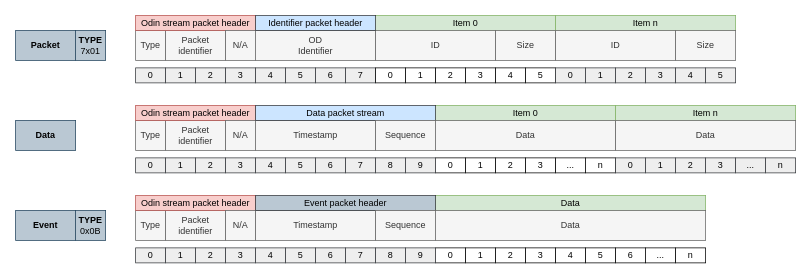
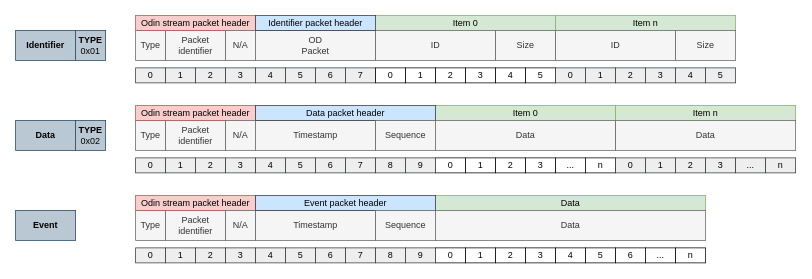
- <mxCell id="89" value="&lt;b&gt;Packet&lt;/b&gt;" style="rounded=0;whiteSpace=wrap;html=1;fillColor=#bac8d3;strokeColor=#23445d;" parent="1" vertex="1"><mxGeometry x="20" y="40" width="80" height="40" as="geometry" /></mxCell>
+ <mxCell id="89" value="&lt;b&gt;Identifier&lt;/b&gt;" style="rounded=0;whiteSpace=wrap;html=1;fillColor=#bac8d3;strokeColor=#23445d;" parent="1" vertex="1"><mxGeometry x="20" y="40" width="80" height="40" as="geometry" /></mxCell>
- <mxCell id="84" value="&lt;b&gt;TYPE&lt;/b&gt;&lt;br&gt;7x01" style="rounded=0;whiteSpace=wrap;html=1;fillColor=#bac8d3;strokeColor=#23445d;" parent="1" vertex="1"><mxGeometry x="100" y="40" width="40" height="40" as="geometry" /></mxCell>
+ <mxCell id="84" value="&lt;b&gt;TYPE&lt;/b&gt;&lt;br&gt;0x01" style="rounded=0;whiteSpace=wrap;html=1;fillColor=#bac8d3;strokeColor=#23445d;" parent="1" vertex="1"><mxGeometry x="100" y="40" width="40" height="40" as="geometry" /></mxCell>
- <mxCell id="4" value="&lt;span style=&quot;color: rgb(51, 51, 51);&quot;&gt;OD&lt;br&gt;Identifier&lt;br&gt;&lt;/span&gt;" style="rounded=0;whiteSpace=wrap;html=1;fillColor=#f5f5f5;strokeColor=#666666;fontColor=#333333;" parent="1" vertex="1"><mxGeometry x="340" y="40" width="160" height="40" as="geometry" /></mxCell>
+ <mxCell id="4" value="&lt;span style=&quot;color: rgb(51, 51, 51);&quot;&gt;OD&lt;br&gt;Packet&lt;br&gt;&lt;/span&gt;" style="rounded=0;whiteSpace=wrap;html=1;fillColor=#f5f5f5;strokeColor=#666666;fontColor=#333333;" parent="1" vertex="1"><mxGeometry x="340" y="40" width="160" height="40" as="geometry" /></mxCell>
- <mxCell id="62" value="Data packet stream" style="rounded=0;whiteSpace=wrap;html=1;fillColor=#cce5ff;strokeColor=#36393d;" parent="1" vertex="1"><mxGeometry x="340" y="140" width="240" height="20" as="geometry" /></mxCell>
+ <mxCell id="62" value="Data packet header" style="rounded=0;whiteSpace=wrap;html=1;fillColor=#cce5ff;strokeColor=#36393d;" parent="1" vertex="1"><mxGeometry x="340" y="140" width="240" height="20" as="geometry" /></mxCell>
+ <mxCell id="85" value="&lt;b&gt;TYPE&lt;/b&gt;&lt;br&gt;&lt;span style=&quot;color: rgb(0, 0, 0);&quot;&gt;0x02&lt;/span&gt;" style="rounded=0;whiteSpace=wrap;html=1;fillColor=#bac8d3;strokeColor=#23445d;" parent="1" vertex="1"><mxGeometry x="100" y="160" width="40" height="40" as="geometry" /></mxCell>
- <mxCell id="93" value="Event packet header" style="rounded=0;whiteSpace=wrap;html=1;fillColor=#bac8d3;strokeColor=#36393d;" parent="1" vertex="1"><mxGeometry x="340" y="260" width="240" height="20" as="geometry" /></mxCell>
+ <mxCell id="93" value="Event packet header" style="rounded=0;whiteSpace=wrap;html=1;fillColor=#cce5ff;strokeColor=#36393d;" parent="1" vertex="1"><mxGeometry x="340" y="260" width="240" height="20" as="geometry" /></mxCell>
- <mxCell id="83" value="&lt;b&gt;TYPE&lt;/b&gt;&lt;br&gt;&lt;span style=&quot;color: rgb(0, 0, 0);&quot;&gt;0x0B&lt;/span&gt;" style="rounded=0;whiteSpace=wrap;html=1;fillColor=#bac8d3;strokeColor=#23445d;" parent="1" vertex="1"><mxGeometry x="100" y="280" width="40" height="40" as="geometry" /></mxCell>
